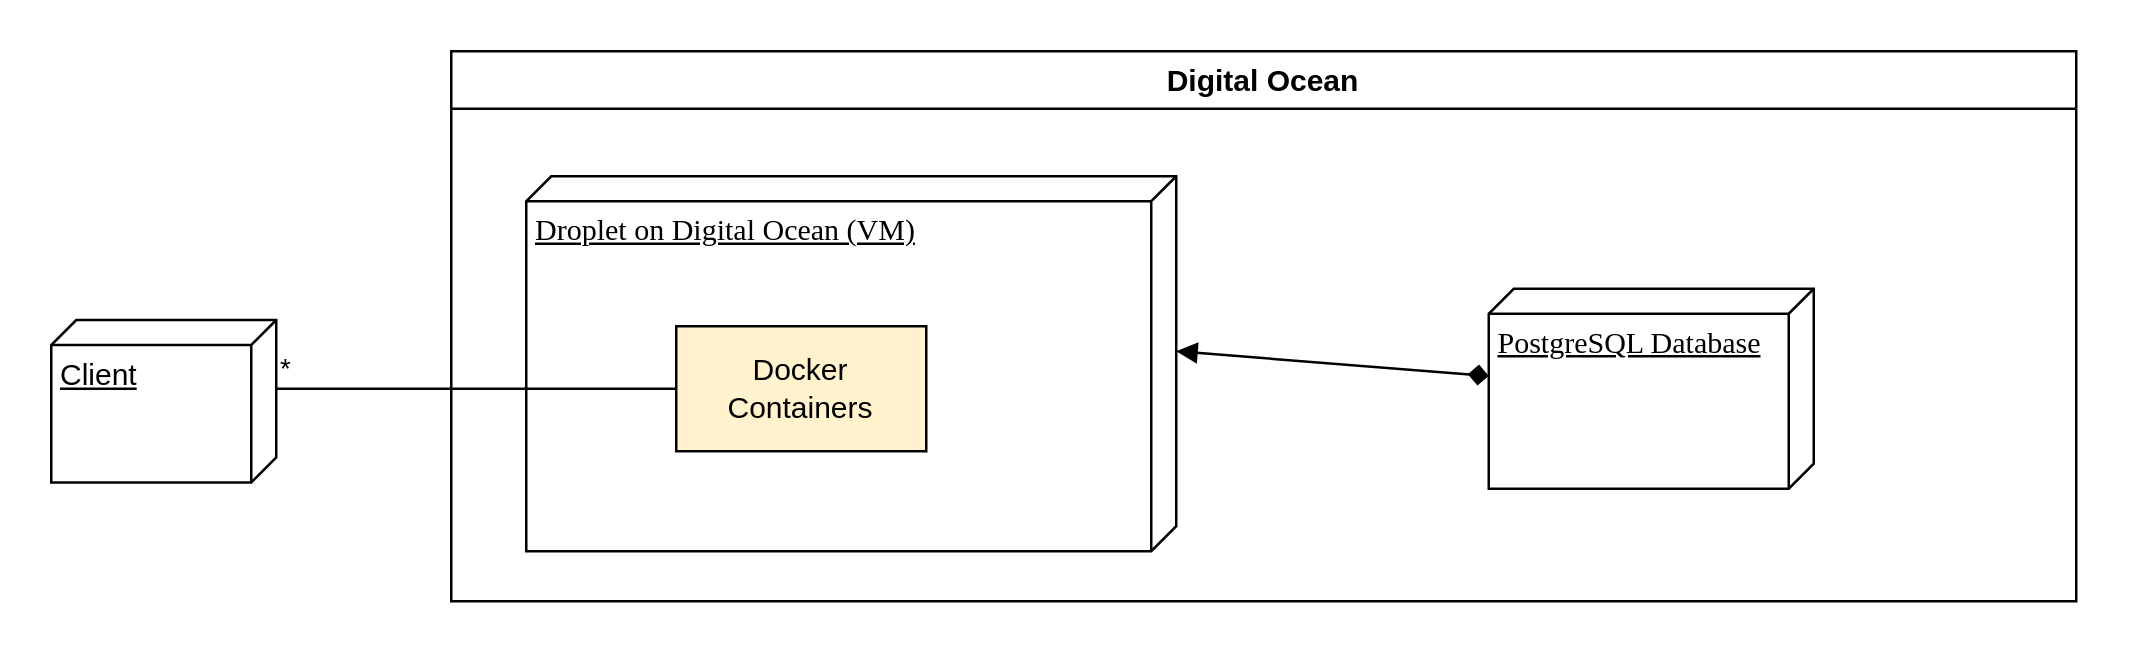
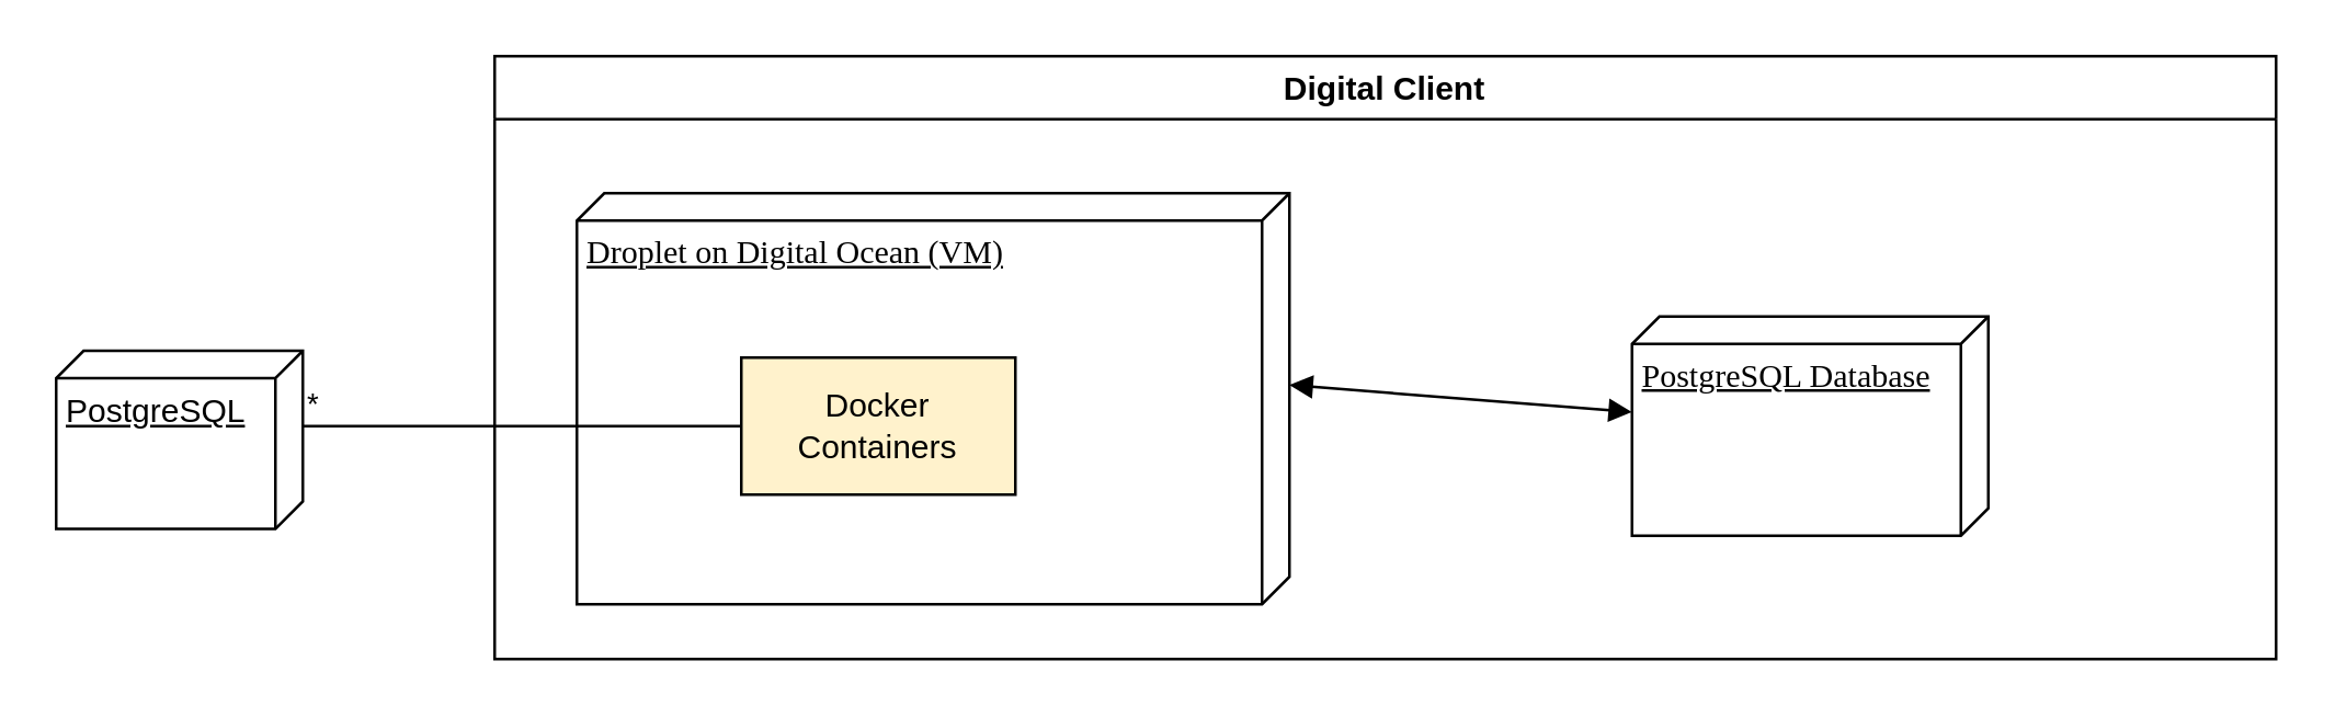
- <mxCell id="3" value="Digital Ocean" style="swimlane;" parent="1" vertex="1"><mxGeometry x="180" y="20" width="650" height="220" as="geometry" /></mxCell>
+ <mxCell id="3" value="Digital Client" style="swimlane;" parent="1" vertex="1"><mxGeometry x="180" y="20" width="650" height="220" as="geometry" /></mxCell>
- <mxCell id="7" value="" style="endArrow=diamond;startArrow=block;endFill=1;startFill=1;html=1;rounded=0;exitX=0;exitY=0;exitDx=70;exitDy=0;exitPerimeter=0;" parent="3" source="4" target="5" edge="1"><mxGeometry width="160" relative="1" as="geometry"><mxPoint x="30" y="150" as="sourcePoint" /><mxPoint x="190" y="150" as="targetPoint" /></mxGeometry></mxCell>
+ <mxCell id="7" value="" style="endArrow=block;startArrow=block;endFill=1;startFill=1;html=1;rounded=0;exitX=0;exitY=0;exitDx=70;exitDy=0;exitPerimeter=0;" parent="3" source="4" target="5" edge="1"><mxGeometry width="160" relative="1" as="geometry"><mxPoint x="30" y="150" as="sourcePoint" /><mxPoint x="190" y="150" as="targetPoint" /></mxGeometry></mxCell>
- <mxCell id="8" value="Client" style="verticalAlign=top;align=left;spacingTop=8;spacingLeft=2;spacingRight=12;shape=cube;size=10;direction=south;fontStyle=4;html=1;whiteSpace=wrap;" parent="1" vertex="1"><mxGeometry x="20" y="127.5" width="90" height="65" as="geometry" /></mxCell>
+ <mxCell id="8" value="PostgreSQL" style="verticalAlign=top;align=left;spacingTop=8;spacingLeft=2;spacingRight=12;shape=cube;size=10;direction=south;fontStyle=4;html=1;whiteSpace=wrap;" parent="1" vertex="1"><mxGeometry x="20" y="127.5" width="90" height="65" as="geometry" /></mxCell>
